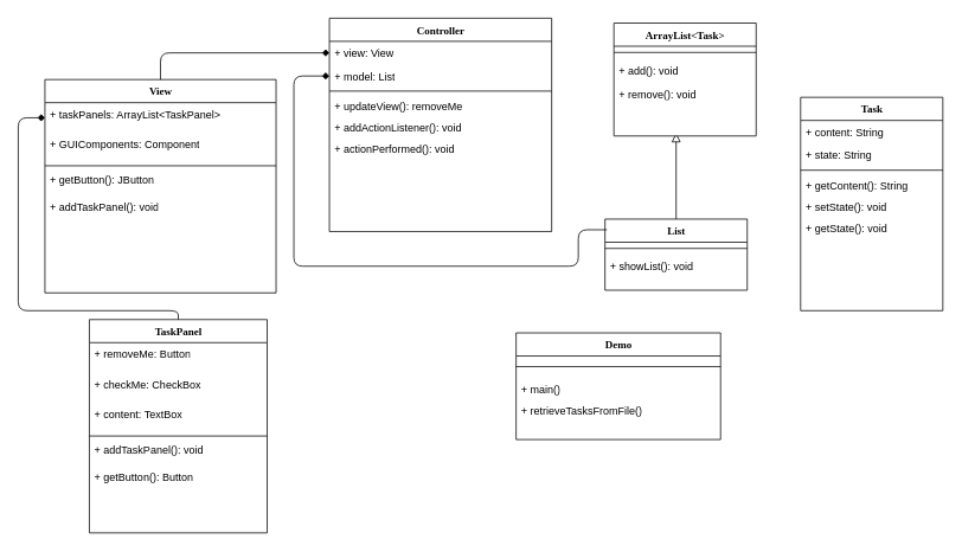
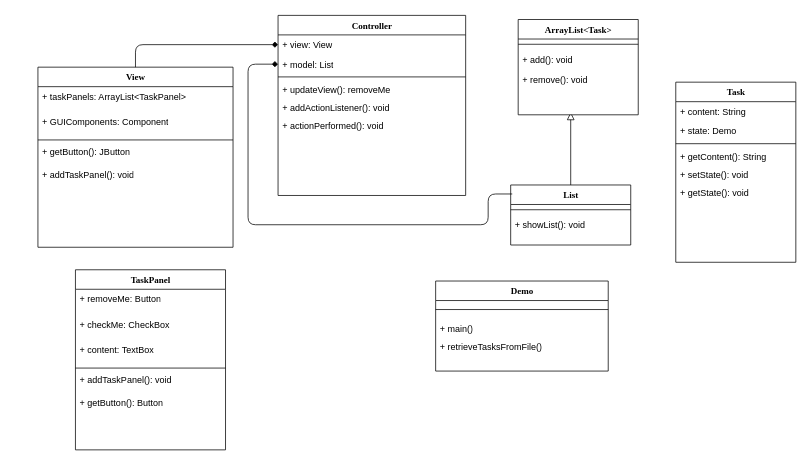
- <mxCell id="24" value="+ state: String" style="text;html=1;strokeColor=none;fillColor=none;align=left;verticalAlign=top;spacingLeft=4;spacingRight=4;whiteSpace=wrap;overflow=hidden;rotatable=0;points=[[0,0.5],[1,0.5]];portConstraint=eastwest;" vertex="1" parent="22"><mxGeometry y="52" width="160" height="26" as="geometry" /></mxCell>
+ <mxCell id="24" value="+ state: Demo" style="text;html=1;strokeColor=none;fillColor=none;align=left;verticalAlign=top;spacingLeft=4;spacingRight=4;whiteSpace=wrap;overflow=hidden;rotatable=0;points=[[0,0.5],[1,0.5]];portConstraint=eastwest;" vertex="1" parent="22"><mxGeometry y="52" width="160" height="26" as="geometry" /></mxCell>
- <mxCell id="43" value="" style="endArrow=diamond;html=1;strokeWidth=1;entryX=0;entryY=0.5;entryDx=0;entryDy=0;exitX=0.5;exitY=0;exitDx=0;exitDy=0;endFill=1;" edge="1" parent="1" source="29" target="3"><mxGeometry width="50" height="50" relative="1" as="geometry"><mxPoint x="30" y="409" as="sourcePoint" /><mxPoint x="80" y="359" as="targetPoint" /><Array as="points"><mxPoint x="200" y="349" /><mxPoint x="20" y="349" /><mxPoint x="20" y="132" /></Array></mxGeometry></mxCell>
